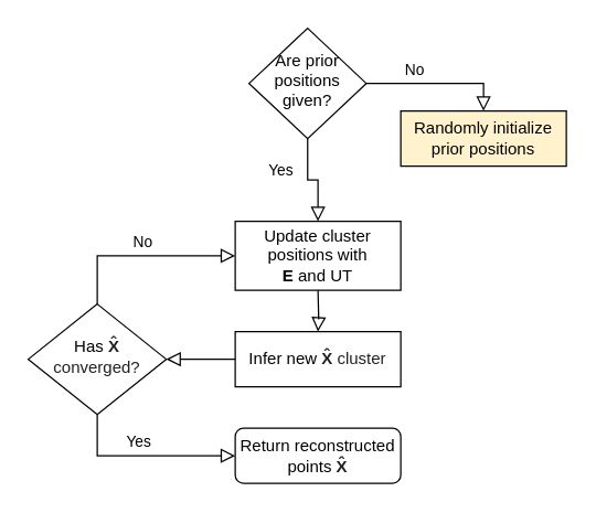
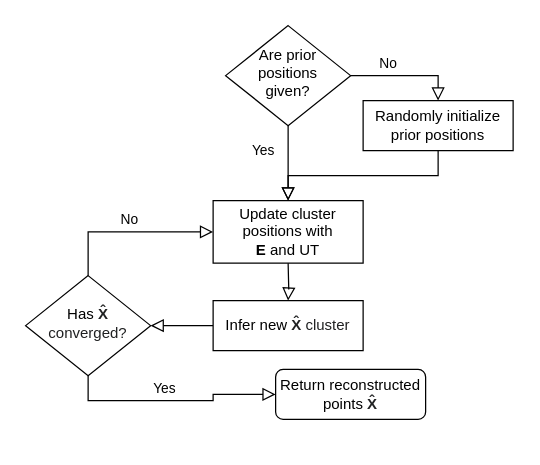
- <mxCell id="4" value="Are prior positions &lt;br&gt;given?" style="rhombus;whiteSpace=wrap;html=1;shadow=0;fontFamily=Helvetica;fontSize=12;align=center;strokeWidth=1;spacing=6;spacingTop=-4;" parent="1" vertex="1"><mxGeometry x="180" y="20" width="85" height="80" as="geometry" /></mxCell>
+ <mxCell id="4" value="Are prior positions &lt;br&gt;given?" style="rhombus;whiteSpace=wrap;html=1;shadow=0;fontFamily=Helvetica;fontSize=12;align=center;strokeWidth=1;spacing=6;spacingTop=-4;" parent="1" vertex="1"><mxGeometry x="180" y="20" width="100" height="80" as="geometry" /></mxCell>
- <mxCell id="6" value="Randomly initialize prior positions" style="rounded=0;whiteSpace=wrap;html=1;fontSize=12;glass=0;fillColor=#fff2cc;" parent="1" vertex="1"><mxGeometry x="290" y="80" width="120" height="40" as="geometry" /></mxCell>
+ <mxCell id="6" value="Randomly initialize prior positions" style="rounded=0;whiteSpace=wrap;html=1;fontSize=12;glass=0;" parent="1" vertex="1"><mxGeometry x="290" y="80" width="120" height="40" as="geometry" /></mxCell>
+ <mxCell id="5" style="edgeStyle=orthogonalEdgeStyle;rounded=0;orthogonalLoop=1;jettySize=auto;html=1;entryX=0.5;entryY=0;entryDx=0;entryDy=0;fontFamily=Helvetica;fontSize=11;shadow=0;strokeWidth=1;labelBackgroundColor=none;endFill=0;endArrow=block;endSize=8;" parent="1" source="6" target="13" edge="1"><mxGeometry relative="1" as="geometry"><mxPoint x="290" y="150" as="targetPoint" /><Array as="points"><mxPoint x="350" y="140" /><mxPoint x="230" y="140" /></Array></mxGeometry></mxCell>
- <mxCell id="14" value="Return reconstructed points&amp;nbsp;&lt;b style=&quot;color: rgb(32 , 33 , 34) ; background-color: rgb(255 , 255 , 255)&quot;&gt;X̂&lt;/b&gt;" style="rounded=1;whiteSpace=wrap;html=1;fontSize=12;glass=0;strokeWidth=1;shadow=0;" vertex="1" parent="1"><mxGeometry x="170" y="310" width="120" height="40" as="geometry" /></mxCell>
+ <mxCell id="14" value="Return reconstructed points&amp;nbsp;&lt;b style=&quot;color: rgb(32 , 33 , 34) ; background-color: rgb(255 , 255 , 255)&quot;&gt;X̂&lt;/b&gt;" style="rounded=1;whiteSpace=wrap;html=1;fontSize=12;glass=0;strokeWidth=1;shadow=0;" vertex="1" parent="1"><mxGeometry x="220" y="295" width="120" height="40" as="geometry" /></mxCell>
